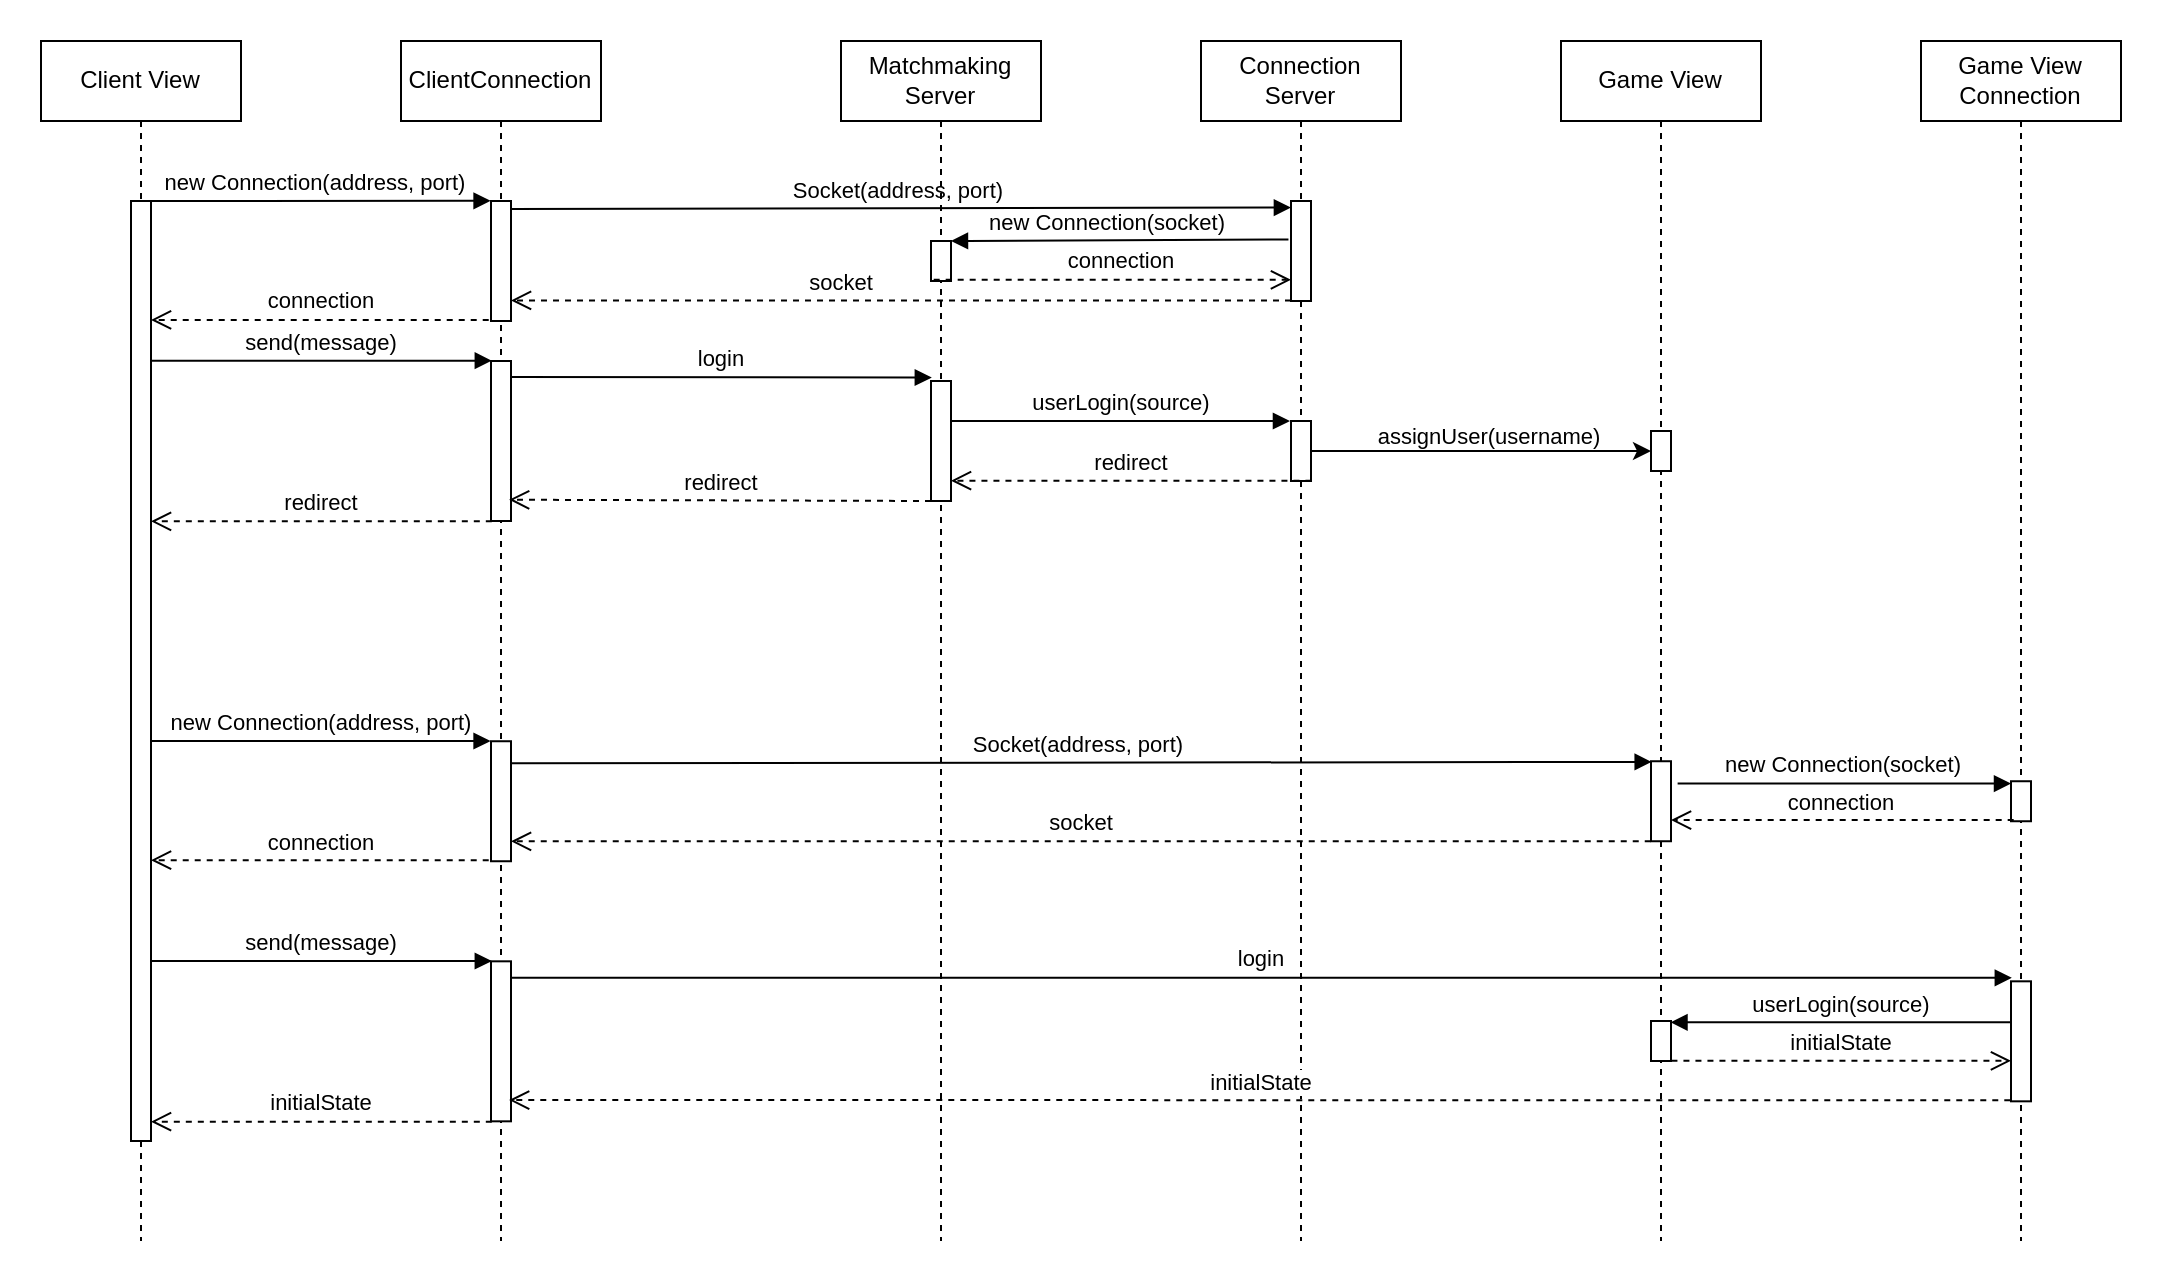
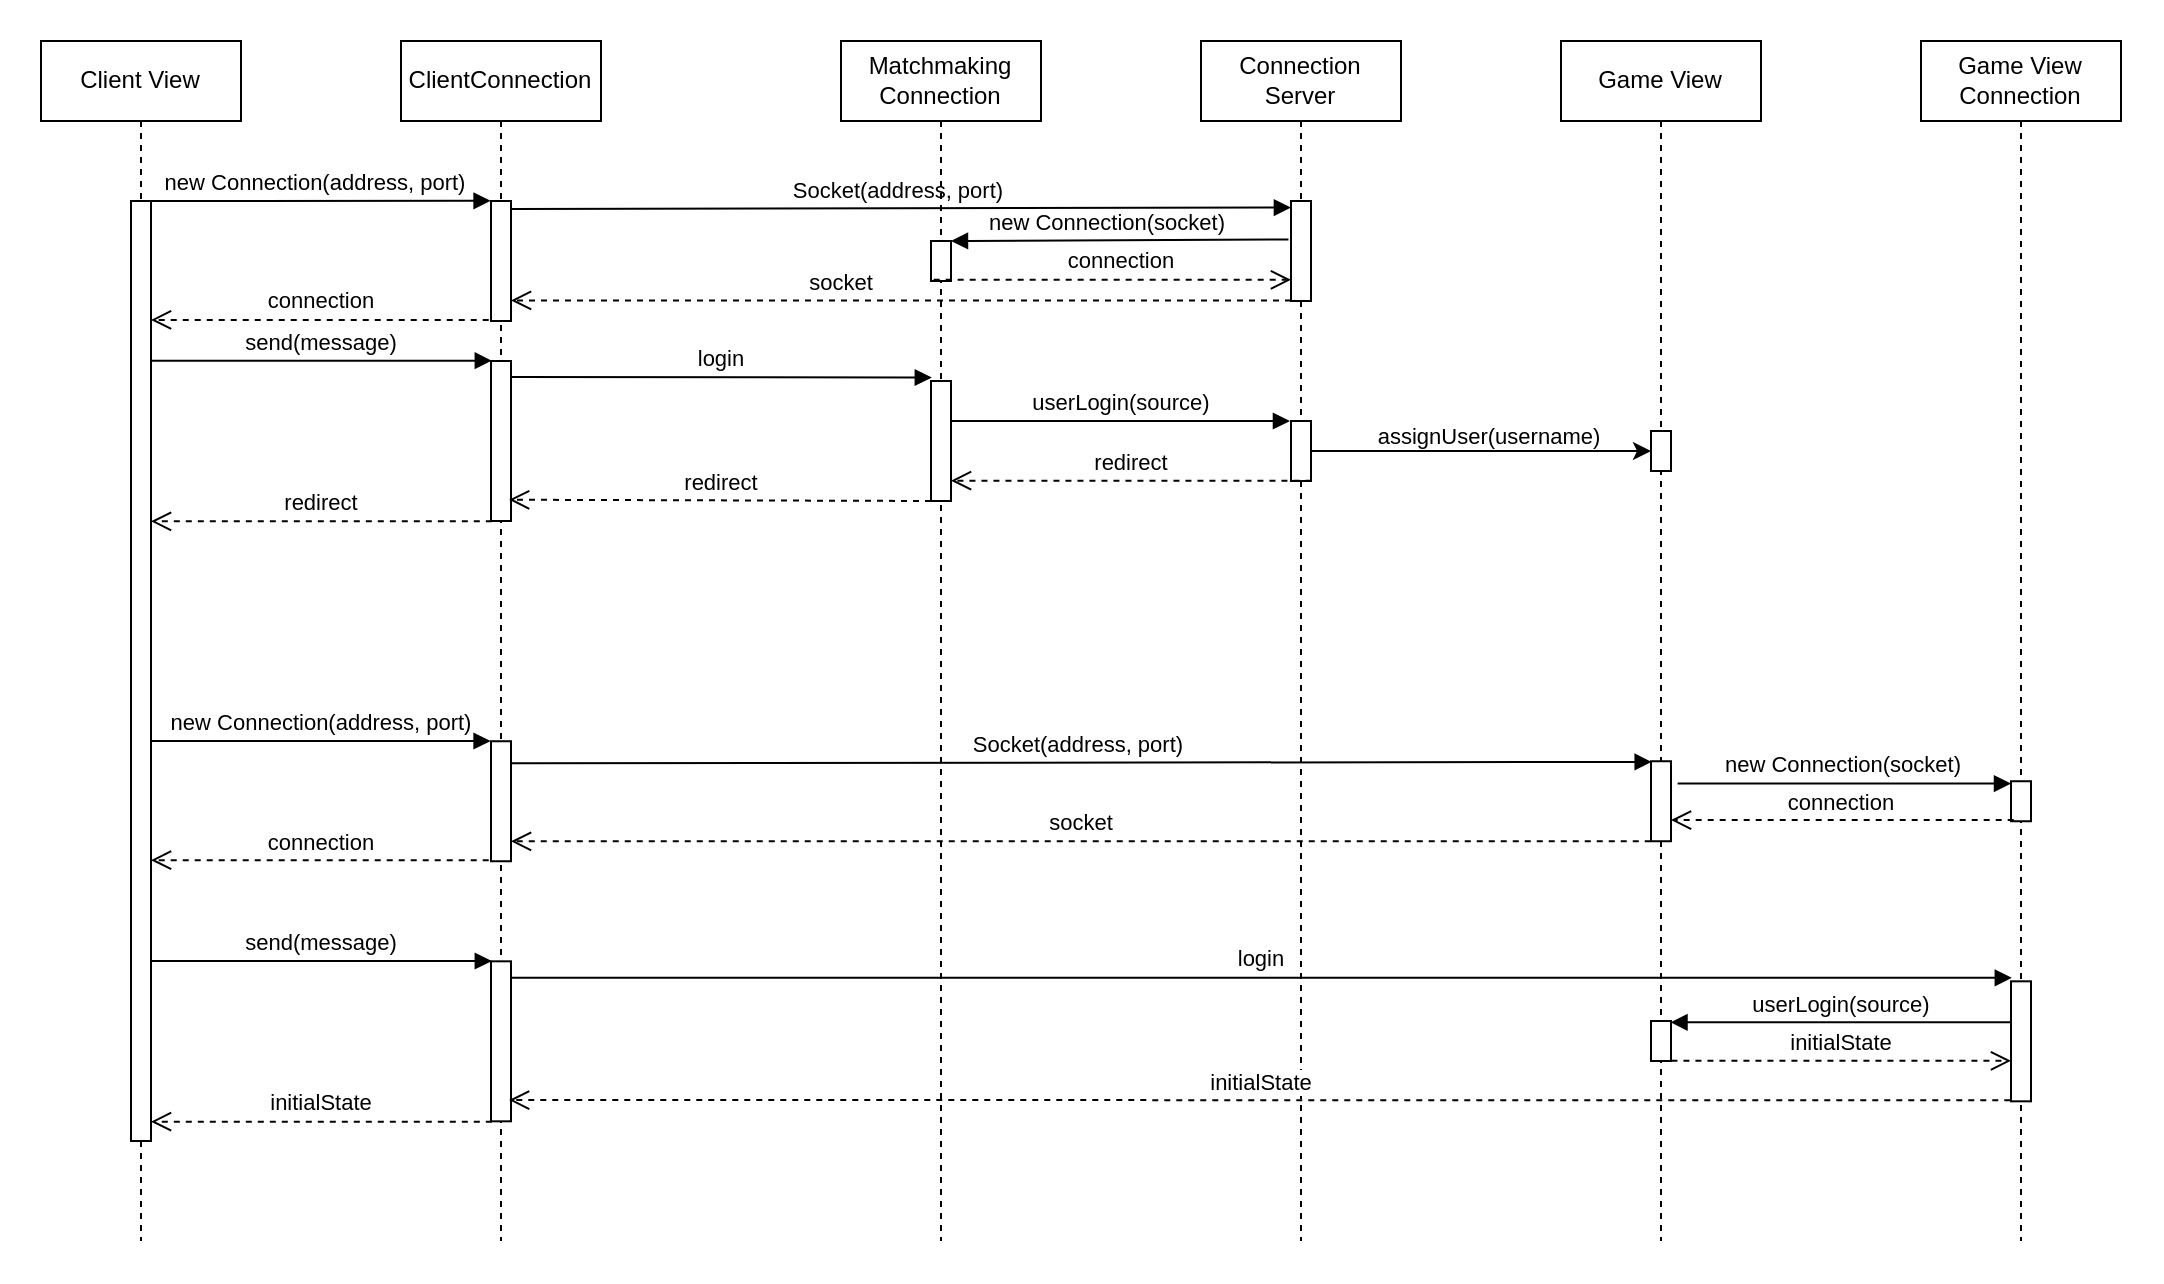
- <mxCell id="23" value="Matchmaking&lt;br&gt;Server" style="shape=umlLifeline;perimeter=lifelinePerimeter;whiteSpace=wrap;html=1;container=1;collapsible=0;recursiveResize=0;outlineConnect=0;" parent="1" vertex="1"><mxGeometry x="420" y="20" width="100" height="600" as="geometry" /></mxCell>
+ <mxCell id="23" value="Matchmaking&lt;br&gt;Connection" style="shape=umlLifeline;perimeter=lifelinePerimeter;whiteSpace=wrap;html=1;container=1;collapsible=0;recursiveResize=0;outlineConnect=0;" parent="1" vertex="1"><mxGeometry x="420" y="20" width="100" height="600" as="geometry" /></mxCell>
